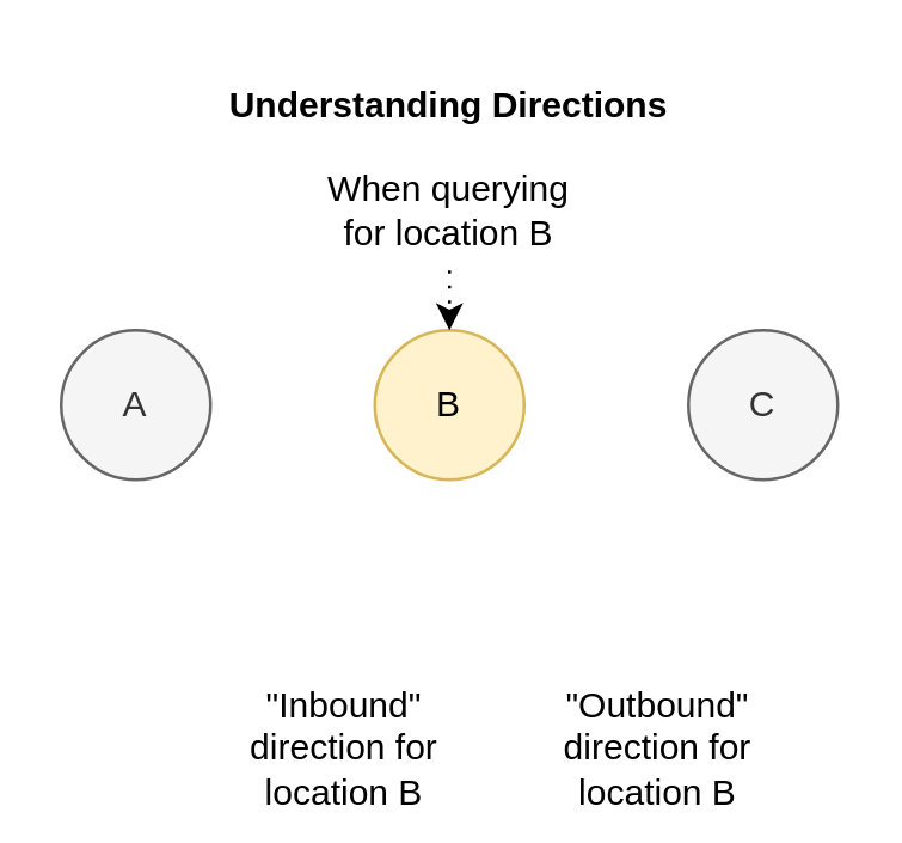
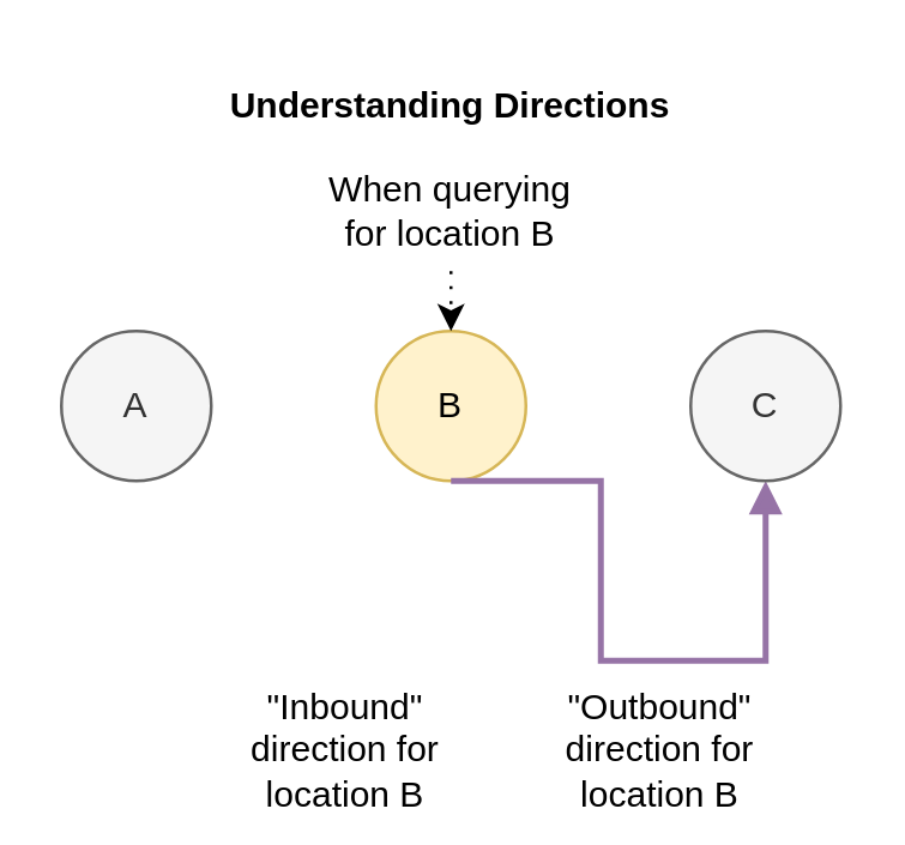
+ <mxCell id="4" style="edgeStyle=orthogonalEdgeStyle;rounded=0;orthogonalLoop=1;jettySize=auto;html=1;exitX=0.5;exitY=1;exitDx=0;exitDy=0;entryX=0.5;entryY=1;entryDx=0;entryDy=0;fillColor=#e1d5e7;strokeColor=#9673a6;strokeWidth=2;endArrow=block;endFill=1;" edge="1" parent="1" source="2" target="5"><mxGeometry relative="1" as="geometry"><Array as="points"><mxPoint x="200" y="160" /><mxPoint x="200" y="220" /><mxPoint x="255" y="220" /></Array></mxGeometry></mxCell>
